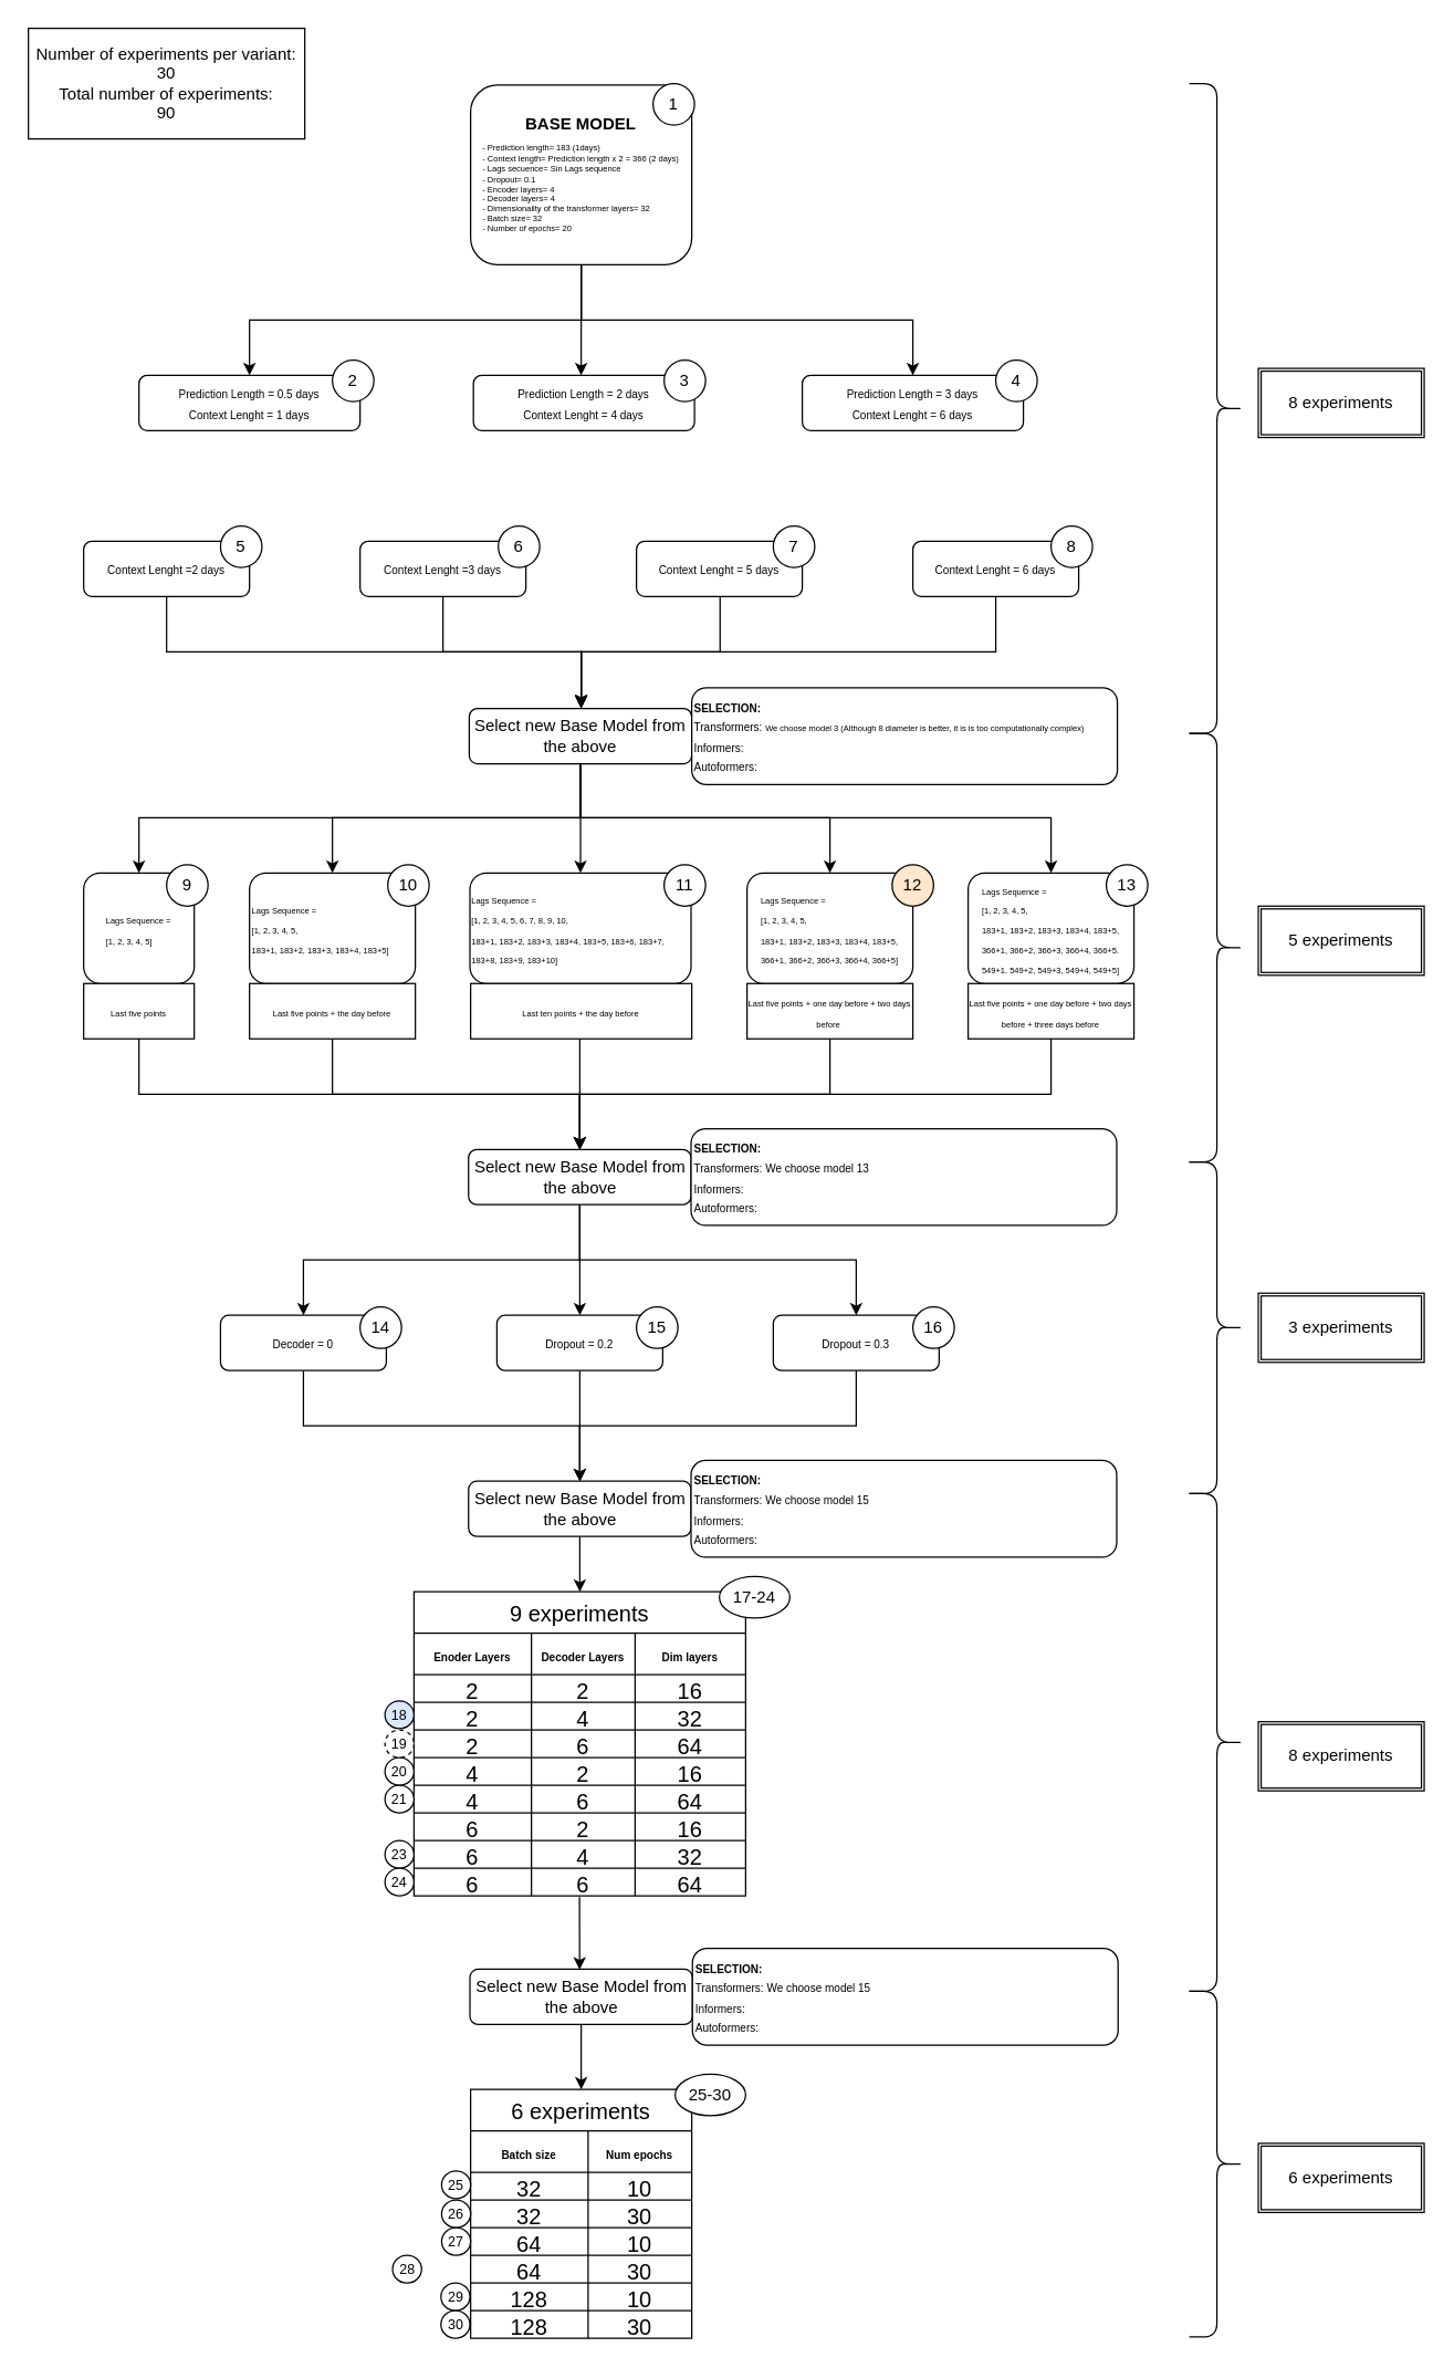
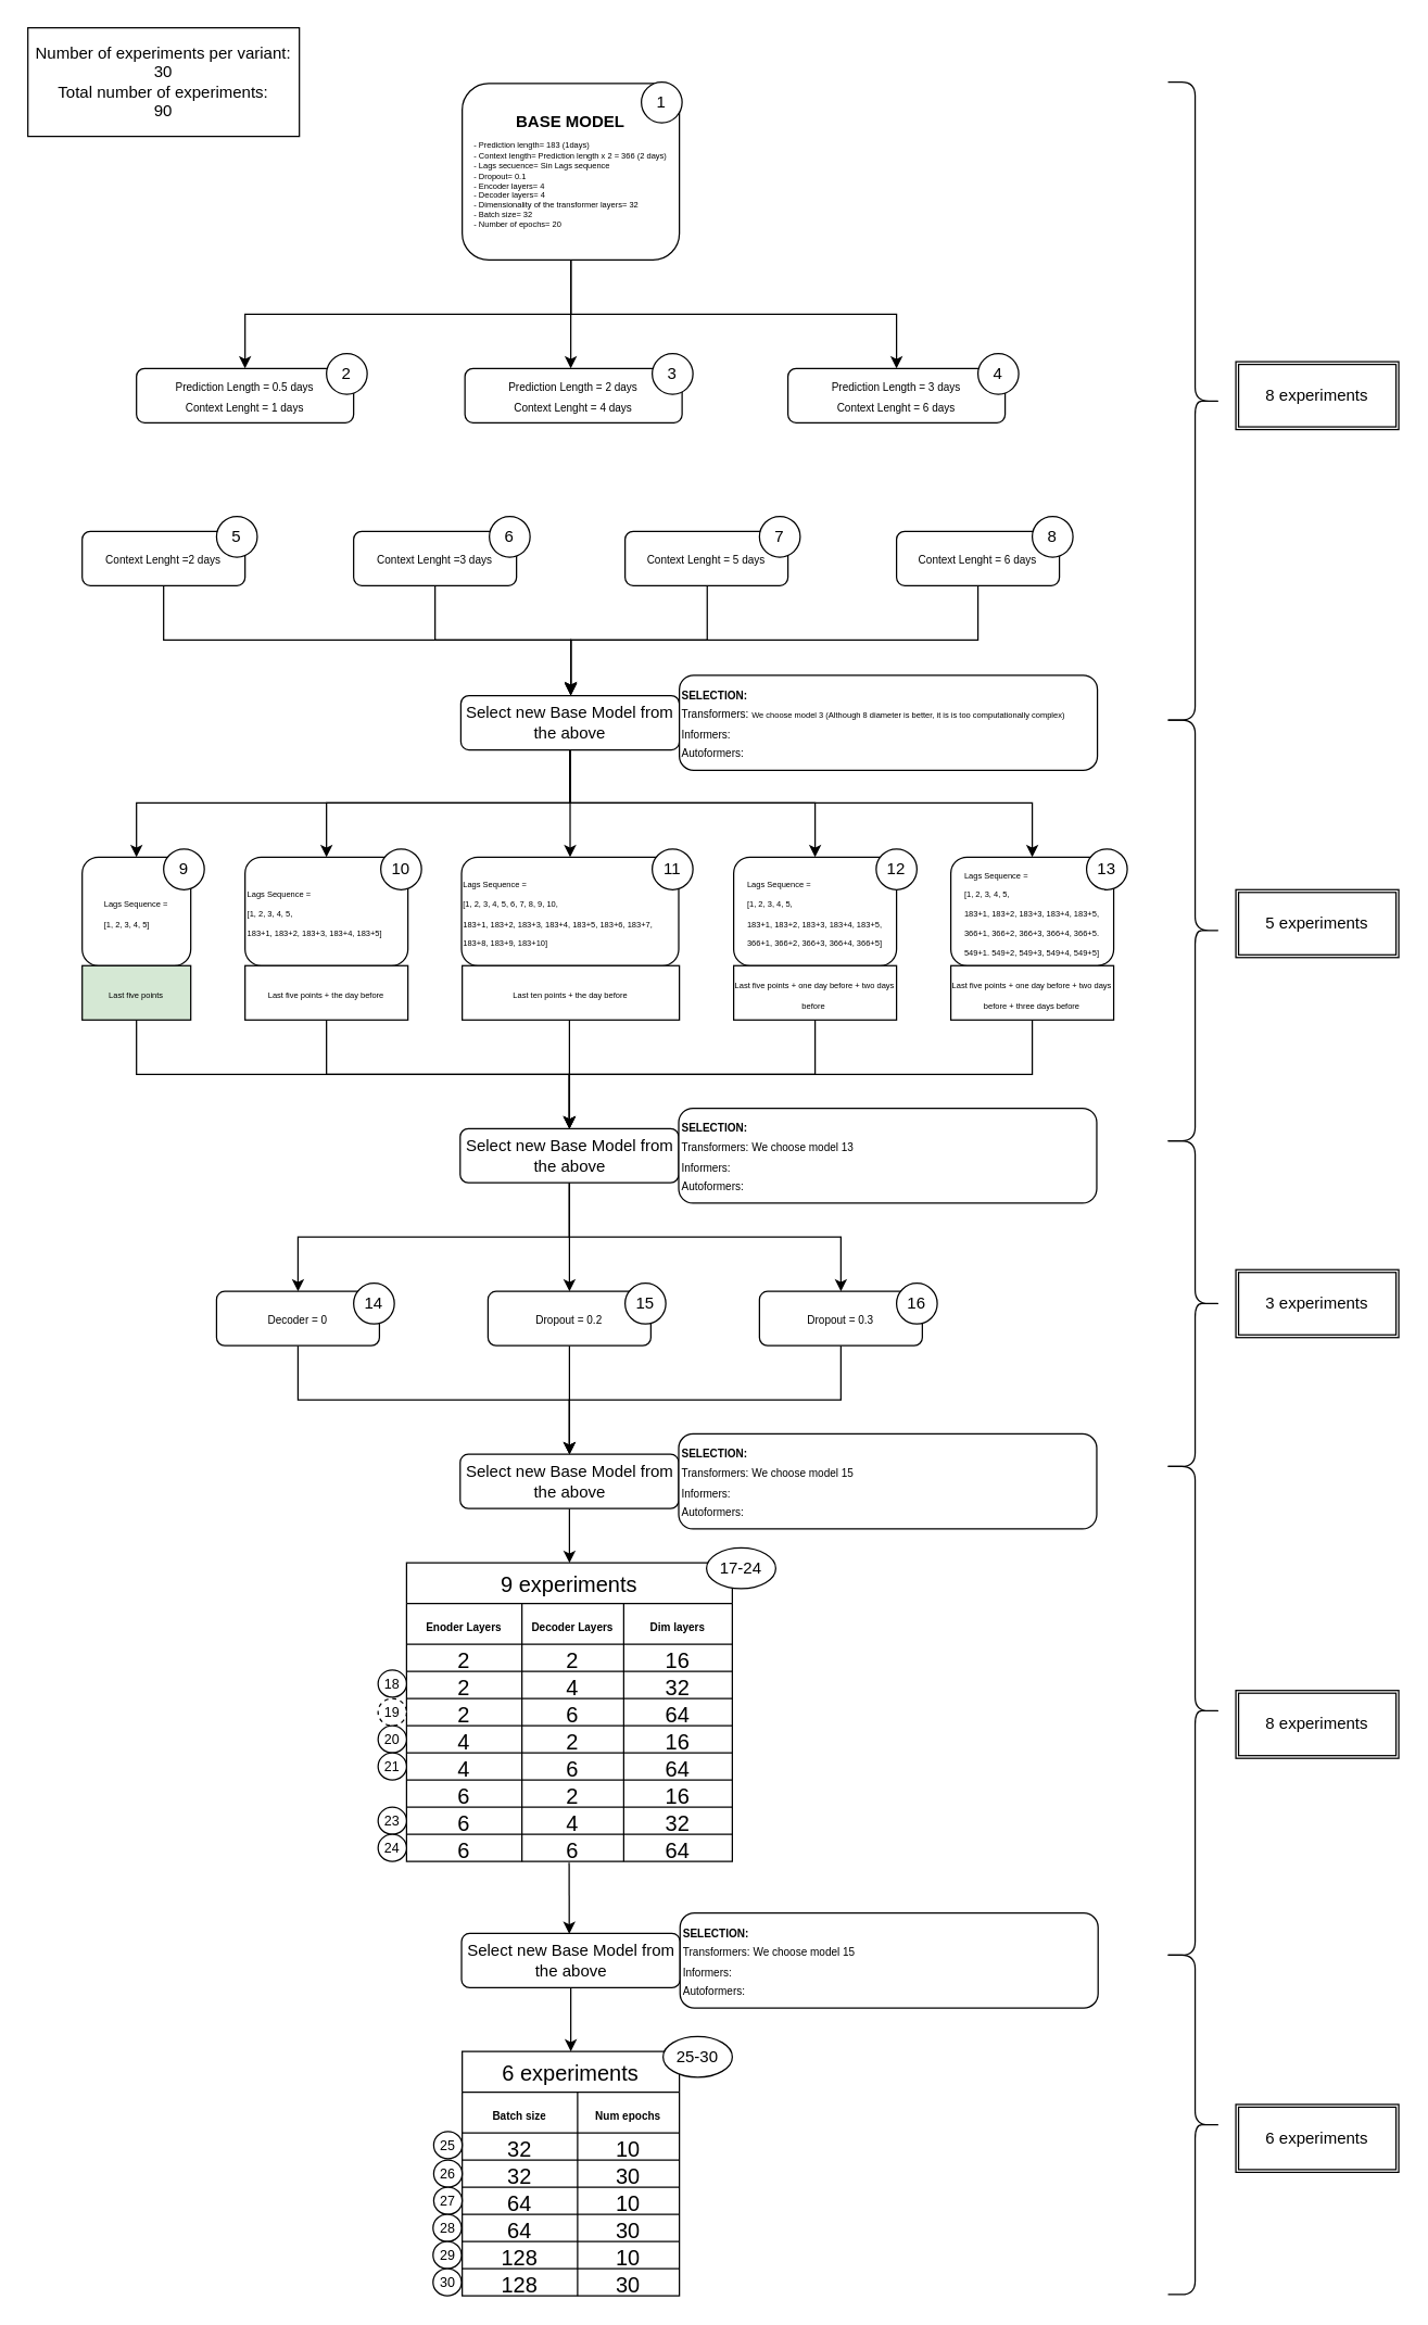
- <mxCell id="133" value="12" style="ellipse;whiteSpace=wrap;html=1;fillColor=#ffe6cc;" parent="1" vertex="1"><mxGeometry x="645" y="625" width="30" height="30" as="geometry" /></mxCell>
+ <mxCell id="133" value="12" style="ellipse;whiteSpace=wrap;html=1;" parent="1" vertex="1"><mxGeometry x="645" y="625" width="30" height="30" as="geometry" /></mxCell>
- <mxCell id="29" value="&lt;font style=&quot;font-size: 6px;&quot;&gt;Last five points&lt;/font&gt;" style="rounded=0;whiteSpace=wrap;html=1;" parent="1" vertex="1"><mxGeometry x="60" y="711" width="80" height="40" as="geometry" /></mxCell>
+ <mxCell id="29" value="&lt;font style=&quot;font-size: 6px;&quot;&gt;Last five points&lt;/font&gt;" style="rounded=0;whiteSpace=wrap;html=1;fillColor=#d5e8d4;" parent="1" vertex="1"><mxGeometry x="60" y="711" width="80" height="40" as="geometry" /></mxCell>
- <mxCell id="141" value="&lt;font style=&quot;font-size: 10px;&quot;&gt;18&lt;/font&gt;" style="ellipse;whiteSpace=wrap;html=1;fillColor=#dae8fc;" vertex="1" parent="1"><mxGeometry x="278" y="1230" width="21" height="20" as="geometry" /></mxCell>
+ <mxCell id="141" value="&lt;font style=&quot;font-size: 10px;&quot;&gt;18&lt;/font&gt;" style="ellipse;whiteSpace=wrap;html=1;" vertex="1" parent="1"><mxGeometry x="278" y="1230" width="21" height="20" as="geometry" /></mxCell>
- <mxCell id="150" value="&lt;font style=&quot;font-size: 10px;&quot;&gt;28&lt;/font&gt;" style="ellipse;whiteSpace=wrap;html=1;" vertex="1" parent="1"><mxGeometry x="283.5" y="1631" width="21" height="20" as="geometry" /></mxCell>
+ <mxCell id="150" value="&lt;font style=&quot;font-size: 10px;&quot;&gt;28&lt;/font&gt;" style="ellipse;whiteSpace=wrap;html=1;" vertex="1" parent="1"><mxGeometry x="318.5" y="1631" width="21" height="20" as="geometry" /></mxCell>
